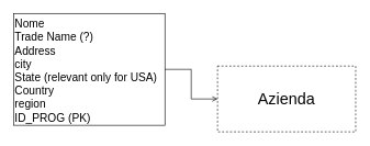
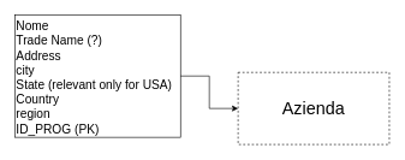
- <mxCell id="3" style="edgeStyle=orthogonalEdgeStyle;rounded=0;orthogonalLoop=1;jettySize=auto;html=1;exitX=1;exitY=0.5;exitDx=0;exitDy=0;fontSize=17;endArrow=open;" parent="1" source="4" target="2" edge="1"><mxGeometry relative="1" as="geometry" /></mxCell>
+ <mxCell id="3" style="edgeStyle=orthogonalEdgeStyle;rounded=0;orthogonalLoop=1;jettySize=auto;html=1;exitX=1;exitY=0.5;exitDx=0;exitDy=0;fontSize=17;" parent="1" source="4" target="2" edge="1"><mxGeometry relative="1" as="geometry" /></mxCell>
